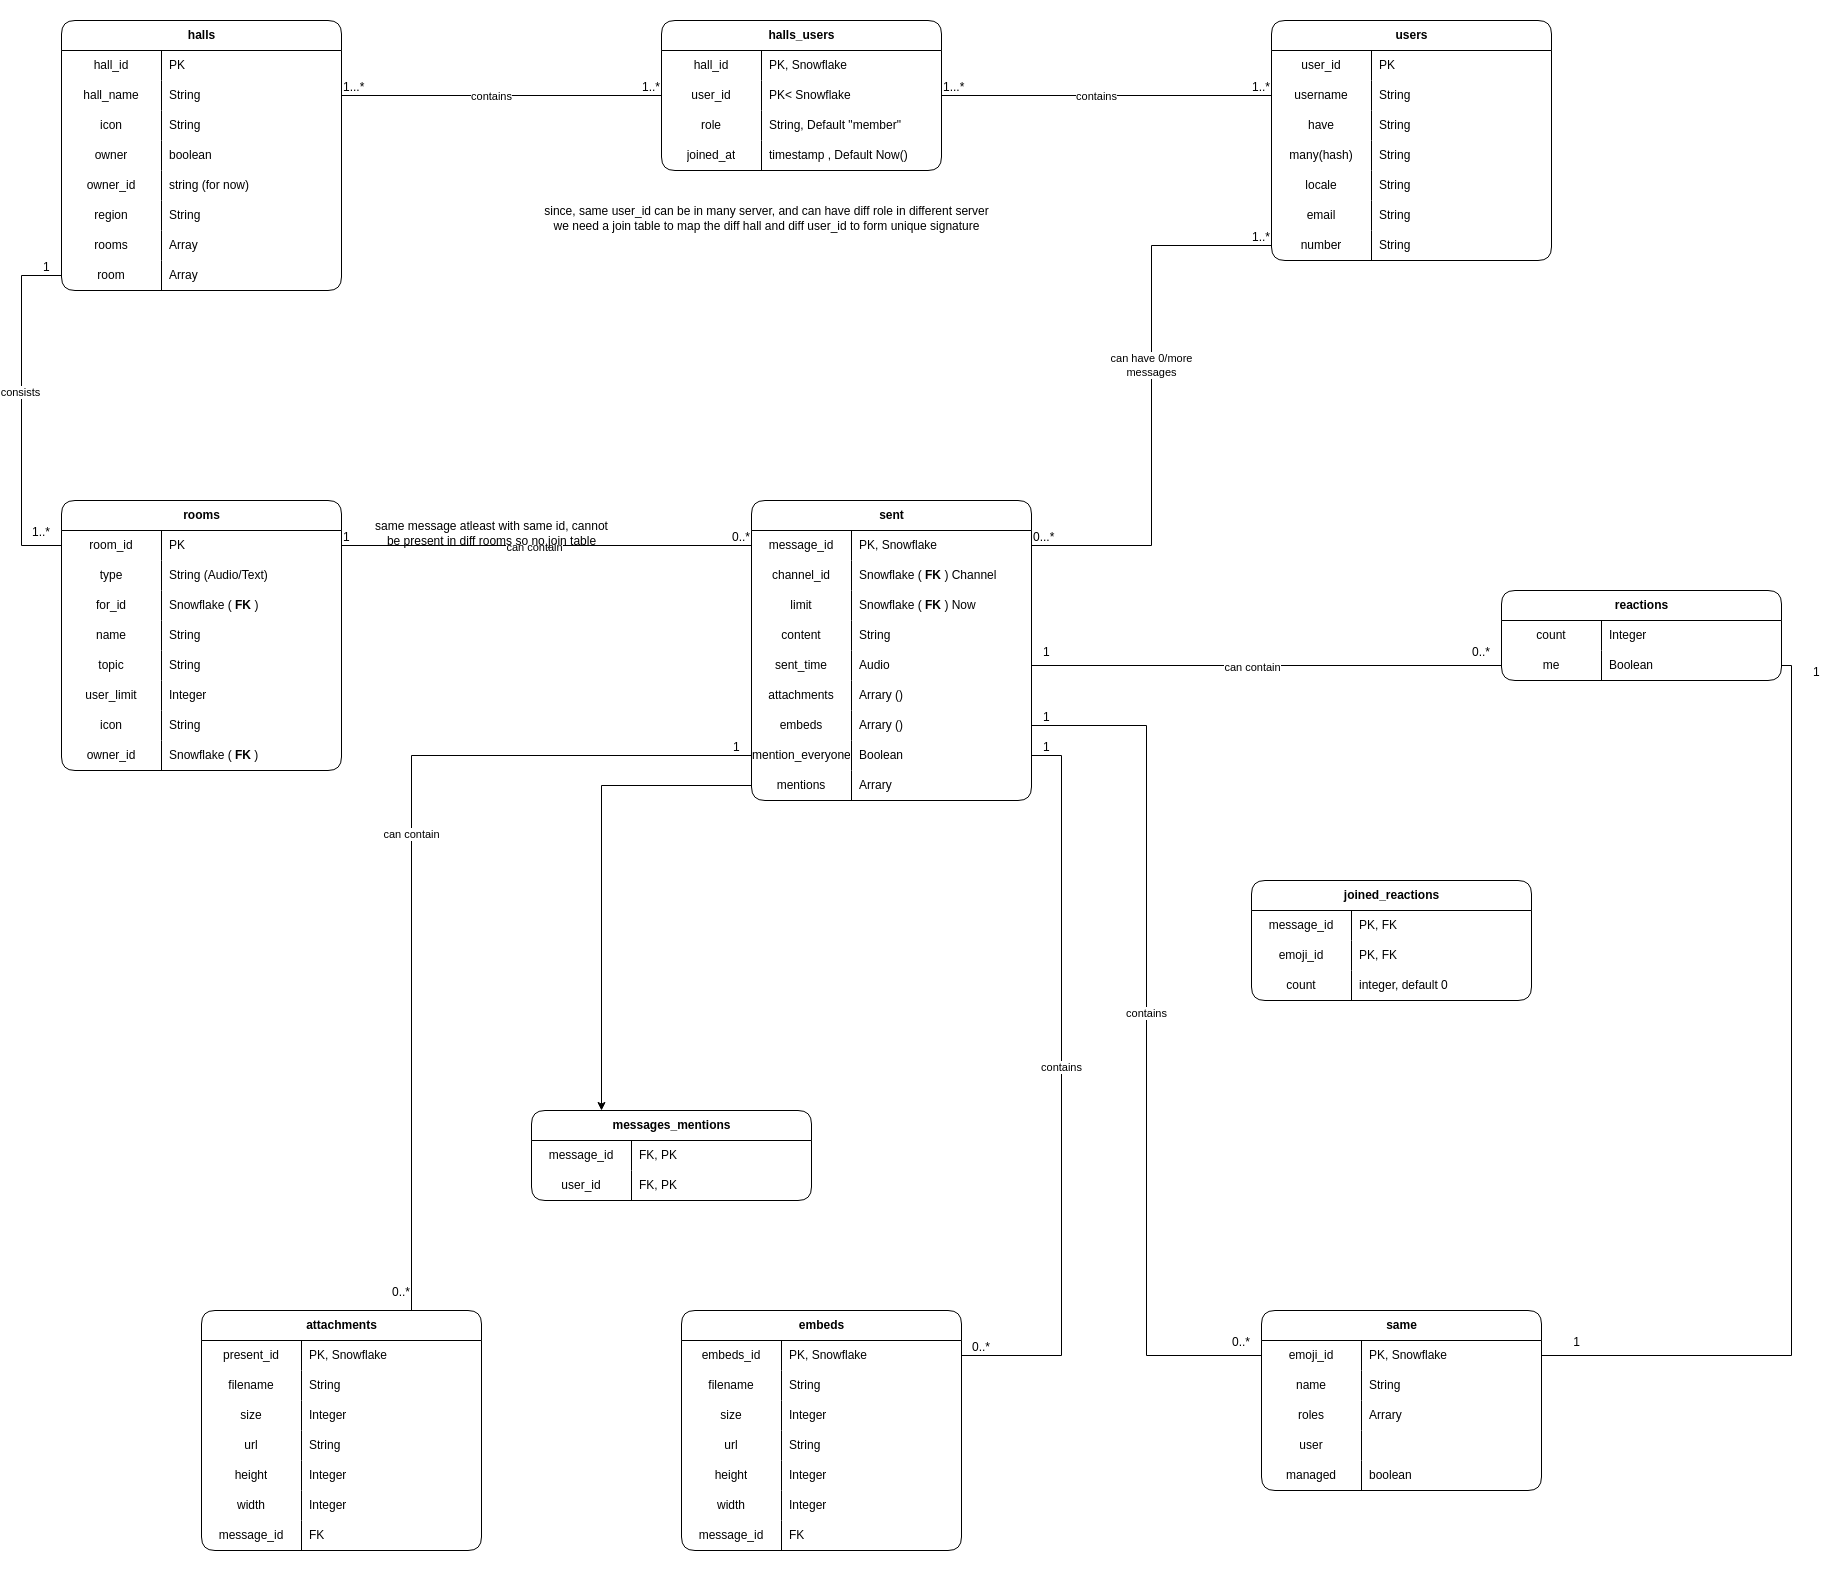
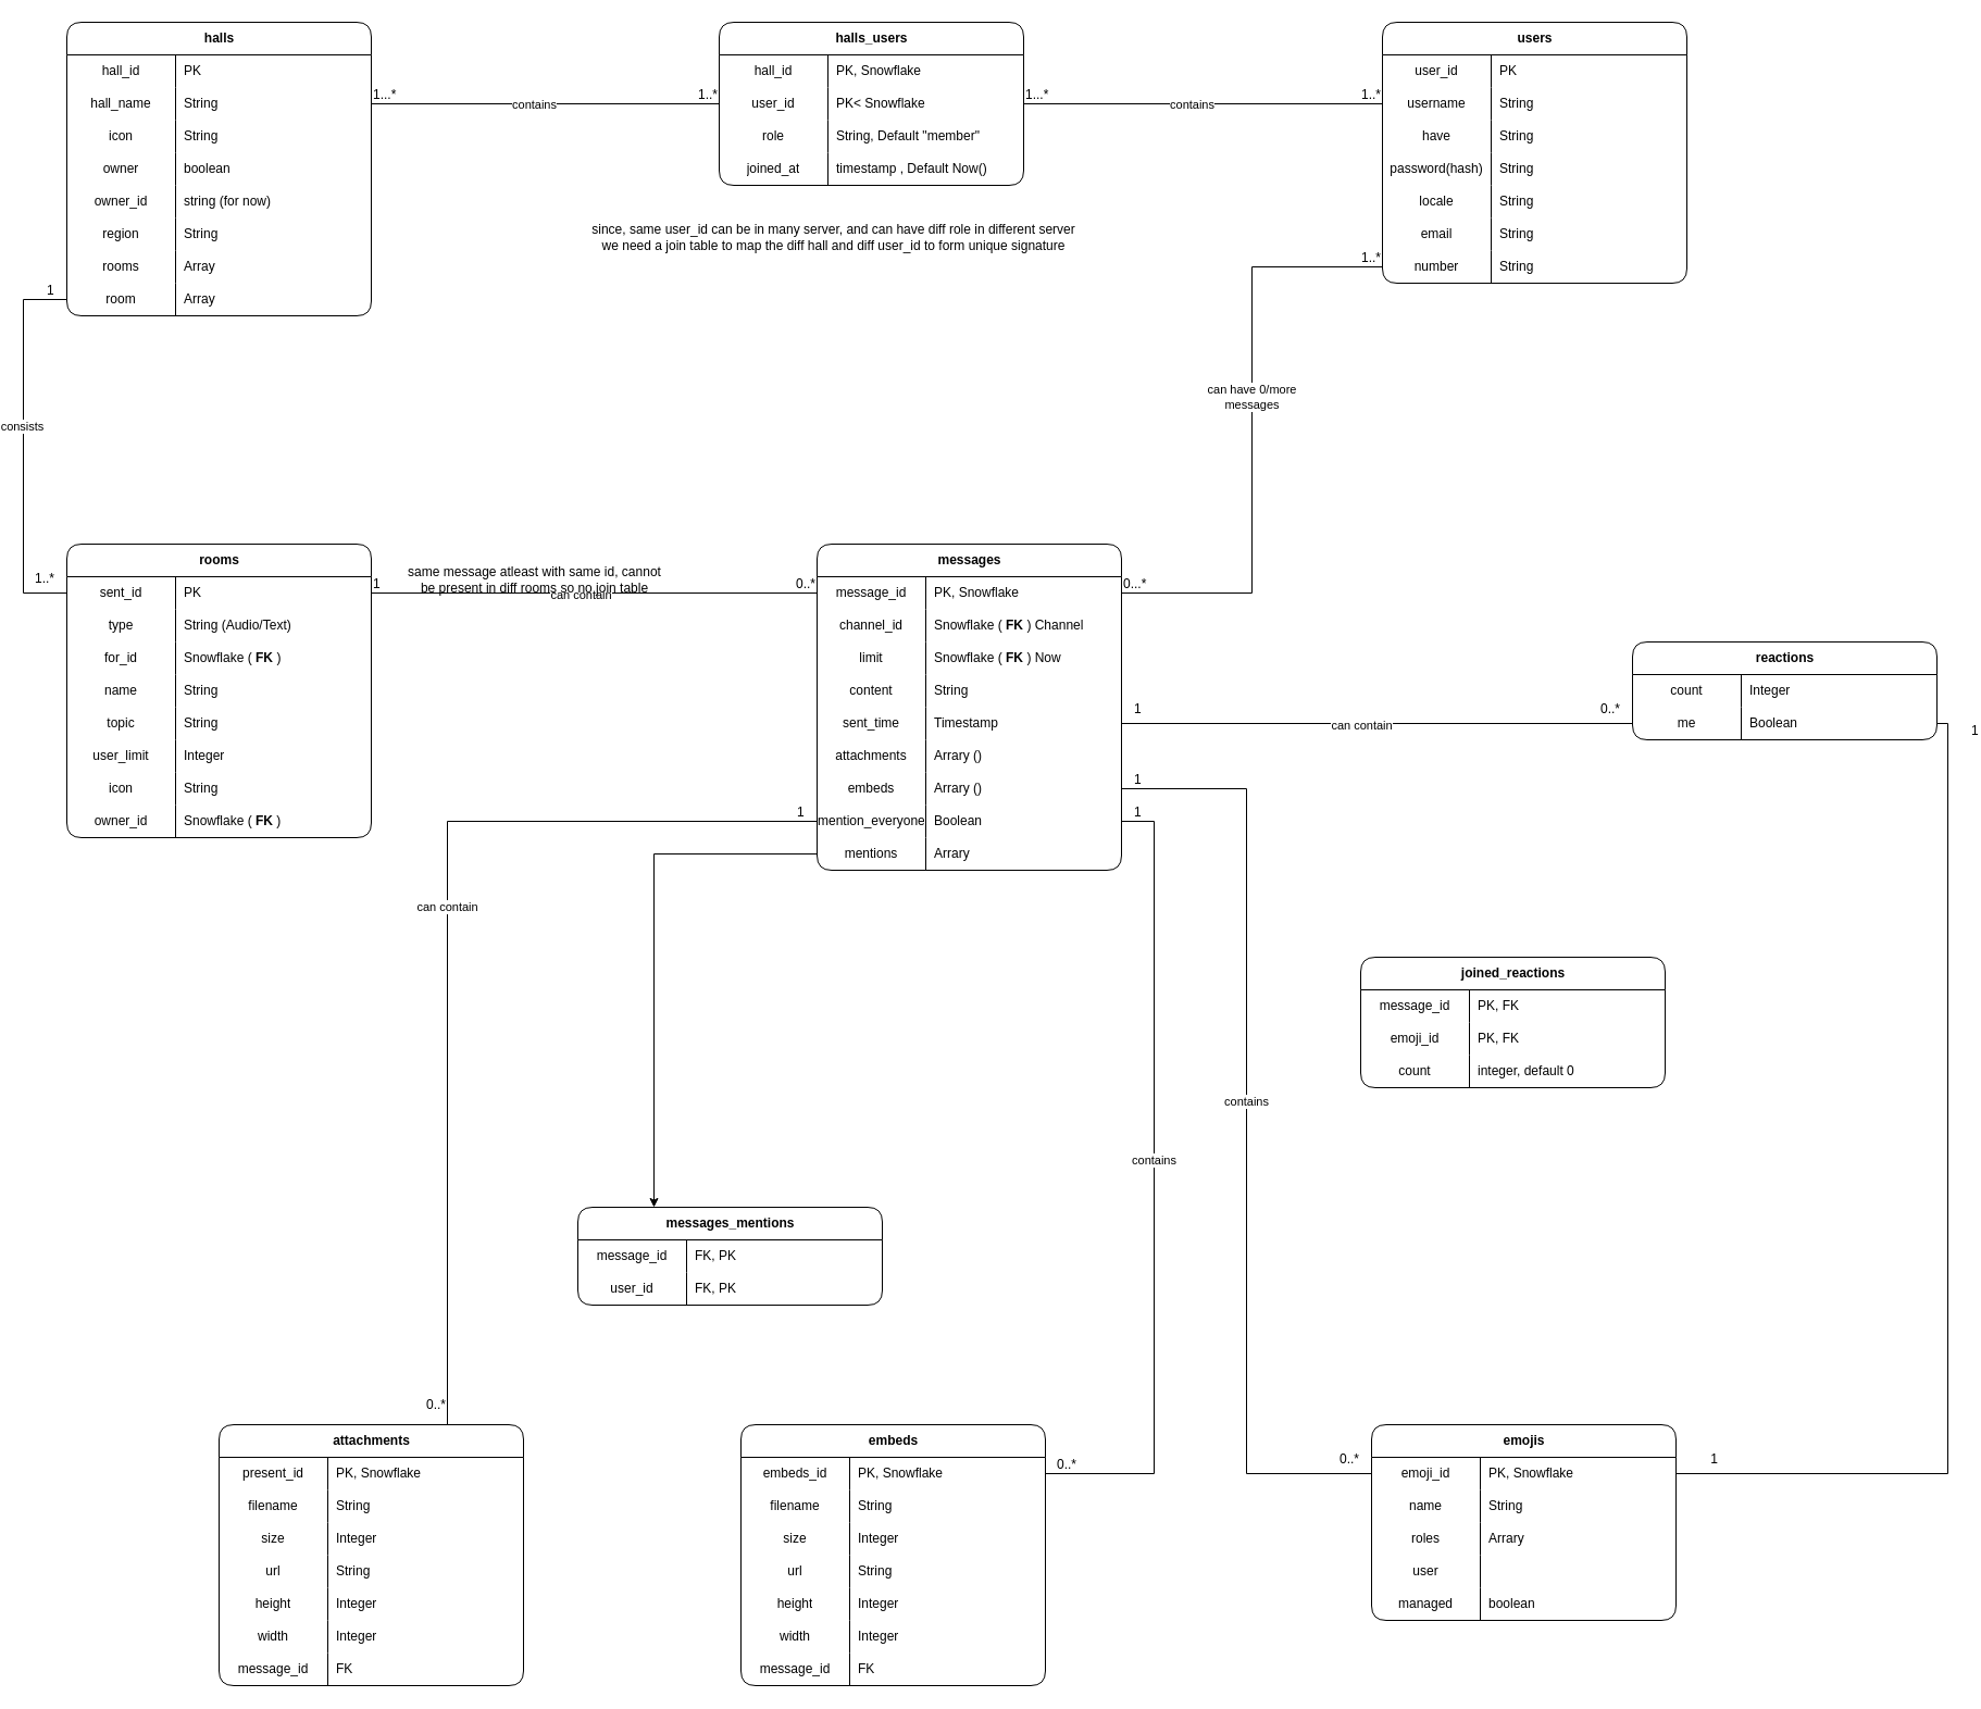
- <mxCell id="38" value="&lt;span style=&quot;text-align: left;&quot;&gt;many(hash)&lt;/span&gt;" style="shape=partialRectangle;connectable=0;fillColor=none;top=0;left=0;bottom=0;right=0;editable=1;overflow=hidden;whiteSpace=wrap;html=1;" parent="37" vertex="1"><mxGeometry width="100" height="30" as="geometry"><mxRectangle width="100" height="30" as="alternateBounds" /></mxGeometry></mxCell>
+ <mxCell id="38" value="&lt;span style=&quot;text-align: left;&quot;&gt;password(hash)&lt;/span&gt;" style="shape=partialRectangle;connectable=0;fillColor=none;top=0;left=0;bottom=0;right=0;editable=1;overflow=hidden;whiteSpace=wrap;html=1;" parent="37" vertex="1"><mxGeometry width="100" height="30" as="geometry"><mxRectangle width="100" height="30" as="alternateBounds" /></mxGeometry></mxCell>
- <mxCell id="82" value="sent" style="shape=table;startSize=30;container=1;collapsible=1;childLayout=tableLayout;fixedRows=1;rowLines=0;fontStyle=1;align=center;resizeLast=1;html=1;rounded=1;" parent="1" vertex="1"><mxGeometry x="750" y="500" width="280" height="300" as="geometry" /></mxCell>
+ <mxCell id="82" value="messages" style="shape=table;startSize=30;container=1;collapsible=1;childLayout=tableLayout;fixedRows=1;rowLines=0;fontStyle=1;align=center;resizeLast=1;html=1;rounded=1;" parent="1" vertex="1"><mxGeometry x="750" y="500" width="280" height="300" as="geometry" /></mxCell>
- <mxCell id="55" value="room_id" style="shape=partialRectangle;connectable=0;fillColor=none;top=0;left=0;bottom=0;right=0;editable=1;overflow=hidden;whiteSpace=wrap;html=1;" parent="54" vertex="1"><mxGeometry width="100" height="30" as="geometry"><mxRectangle width="100" height="30" as="alternateBounds" /></mxGeometry></mxCell>
+ <mxCell id="55" value="sent_id" style="shape=partialRectangle;connectable=0;fillColor=none;top=0;left=0;bottom=0;right=0;editable=1;overflow=hidden;whiteSpace=wrap;html=1;" parent="54" vertex="1"><mxGeometry width="100" height="30" as="geometry"><mxRectangle width="100" height="30" as="alternateBounds" /></mxGeometry></mxCell>
- <mxCell id="97" value="Audio" style="shape=partialRectangle;connectable=0;fillColor=none;top=0;left=0;bottom=0;right=0;align=left;spacingLeft=6;overflow=hidden;whiteSpace=wrap;html=1;" parent="95" vertex="1"><mxGeometry x="100" width="180" height="30" as="geometry"><mxRectangle width="180" height="30" as="alternateBounds" /></mxGeometry></mxCell>
+ <mxCell id="97" value="Timestamp" style="shape=partialRectangle;connectable=0;fillColor=none;top=0;left=0;bottom=0;right=0;align=left;spacingLeft=6;overflow=hidden;whiteSpace=wrap;html=1;" parent="95" vertex="1"><mxGeometry x="100" width="180" height="30" as="geometry"><mxRectangle width="180" height="30" as="alternateBounds" /></mxGeometry></mxCell>
- <mxCell id="170" value="same" style="shape=table;startSize=30;container=1;collapsible=1;childLayout=tableLayout;fixedRows=1;rowLines=0;fontStyle=1;align=center;resizeLast=1;html=1;rounded=1;" parent="1" vertex="1"><mxGeometry x="1260" y="1310" width="280" height="180" as="geometry" /></mxCell>
+ <mxCell id="170" value="emojis" style="shape=table;startSize=30;container=1;collapsible=1;childLayout=tableLayout;fixedRows=1;rowLines=0;fontStyle=1;align=center;resizeLast=1;html=1;rounded=1;" parent="1" vertex="1"><mxGeometry x="1260" y="1310" width="280" height="180" as="geometry" /></mxCell>
